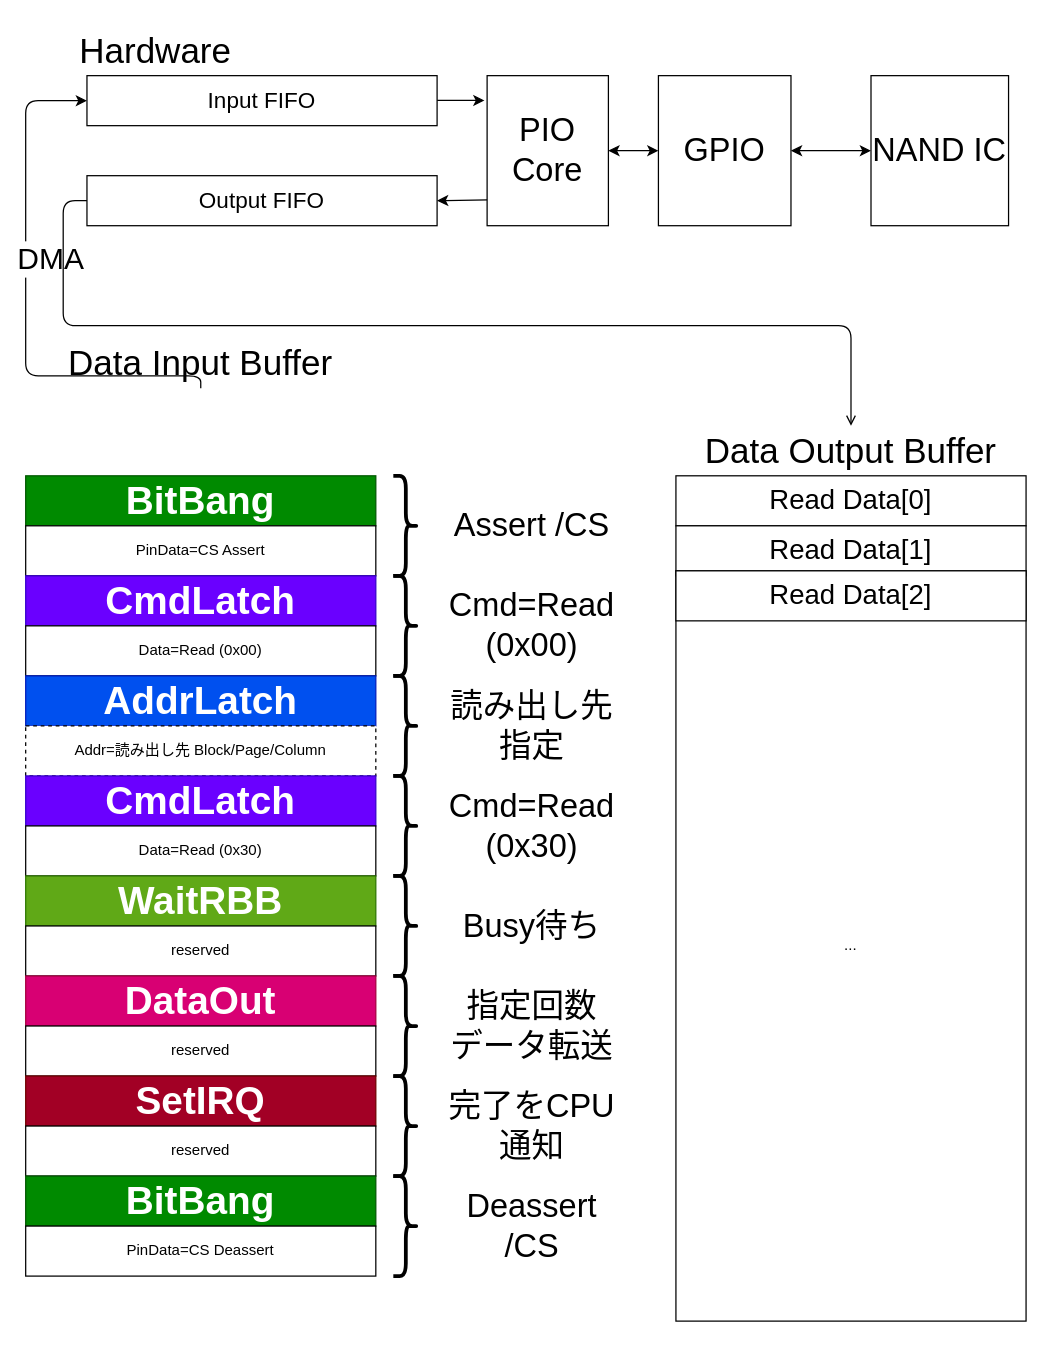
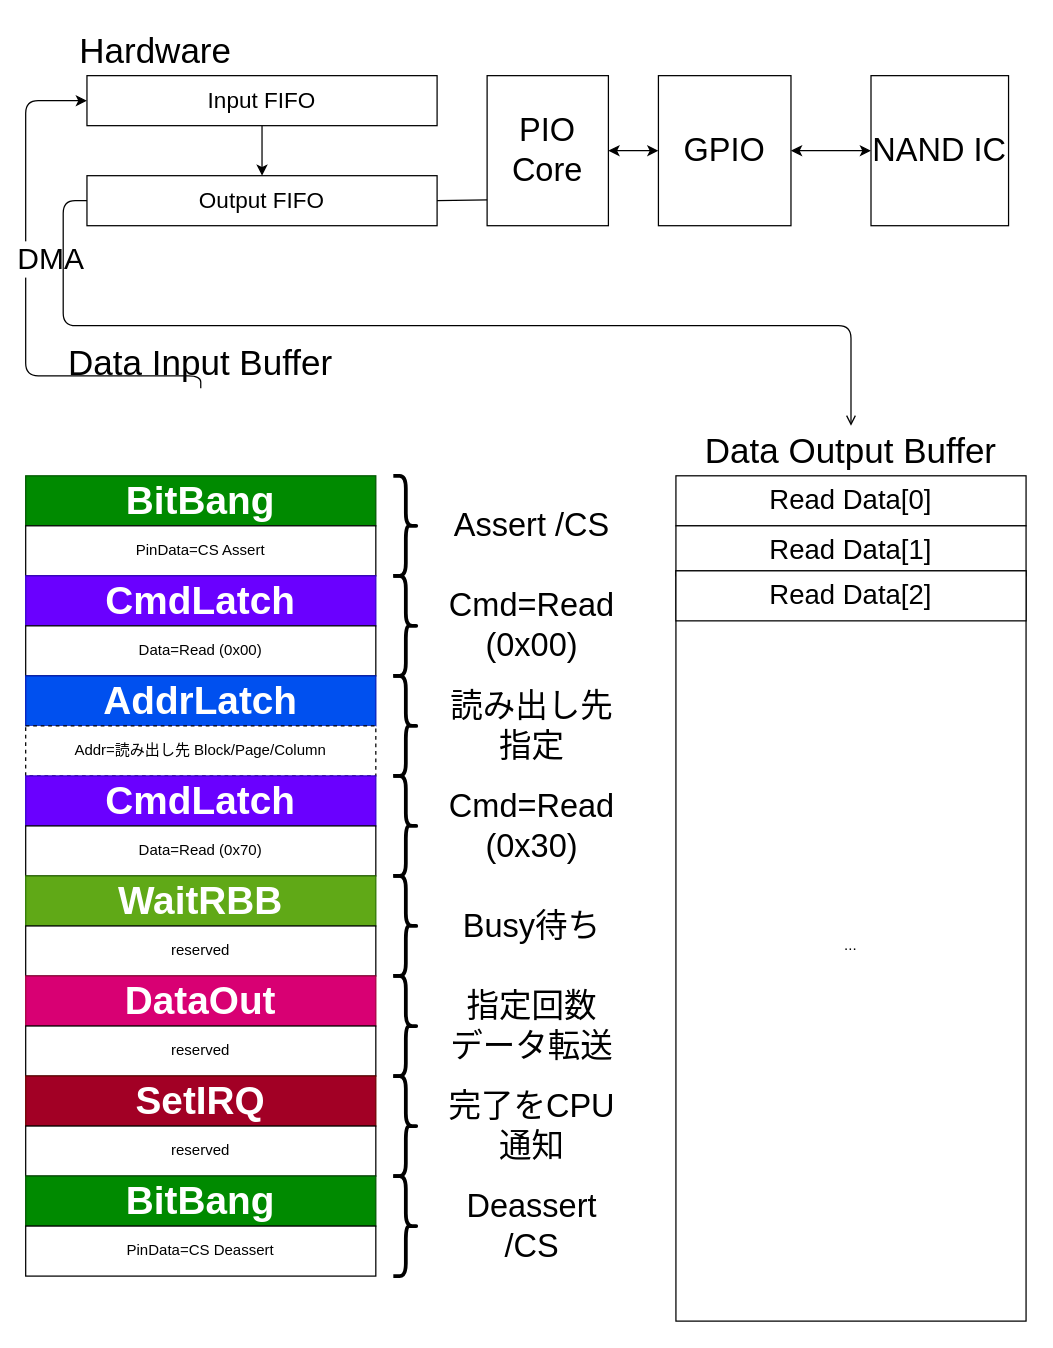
- <mxCell id="40" style="edgeStyle=none;html=1;entryX=-0.022;entryY=0.165;entryDx=0;entryDy=0;entryPerimeter=0;fontSize=18;" parent="1" source="41" target="46" edge="1"><mxGeometry relative="1" as="geometry" /></mxCell>
+ <mxCell id="40" style="edgeStyle=none;html=1;fontSize=18;" parent="1" source="41" target="43" edge="1"><mxGeometry relative="1" as="geometry" /></mxCell>
- <mxCell id="44" style="edgeStyle=none;html=1;entryX=1;entryY=0.5;entryDx=0;entryDy=0;fontSize=18;exitX=0.008;exitY=0.828;exitDx=0;exitDy=0;exitPerimeter=0;" parent="1" source="46" target="43" edge="1"><mxGeometry relative="1" as="geometry" /></mxCell>
+ <mxCell id="44" style="edgeStyle=none;html=1;entryX=1;entryY=0.5;entryDx=0;entryDy=0;fontSize=18;exitX=0.008;exitY=0.828;exitDx=0;exitDy=0;exitPerimeter=0;endArrow=none;" parent="1" source="46" target="43" edge="1"><mxGeometry relative="1" as="geometry" /></mxCell>
- <mxCell id="17" value="Data=Read (0x30)" style="rounded=0;whiteSpace=wrap;html=1;" parent="1" vertex="1"><mxGeometry x="20" y="660" width="280" height="40" as="geometry" /></mxCell>
+ <mxCell id="17" value="Data=Read (0x70)" style="rounded=0;whiteSpace=wrap;html=1;" parent="1" vertex="1"><mxGeometry x="20" y="660" width="280" height="40" as="geometry" /></mxCell>
